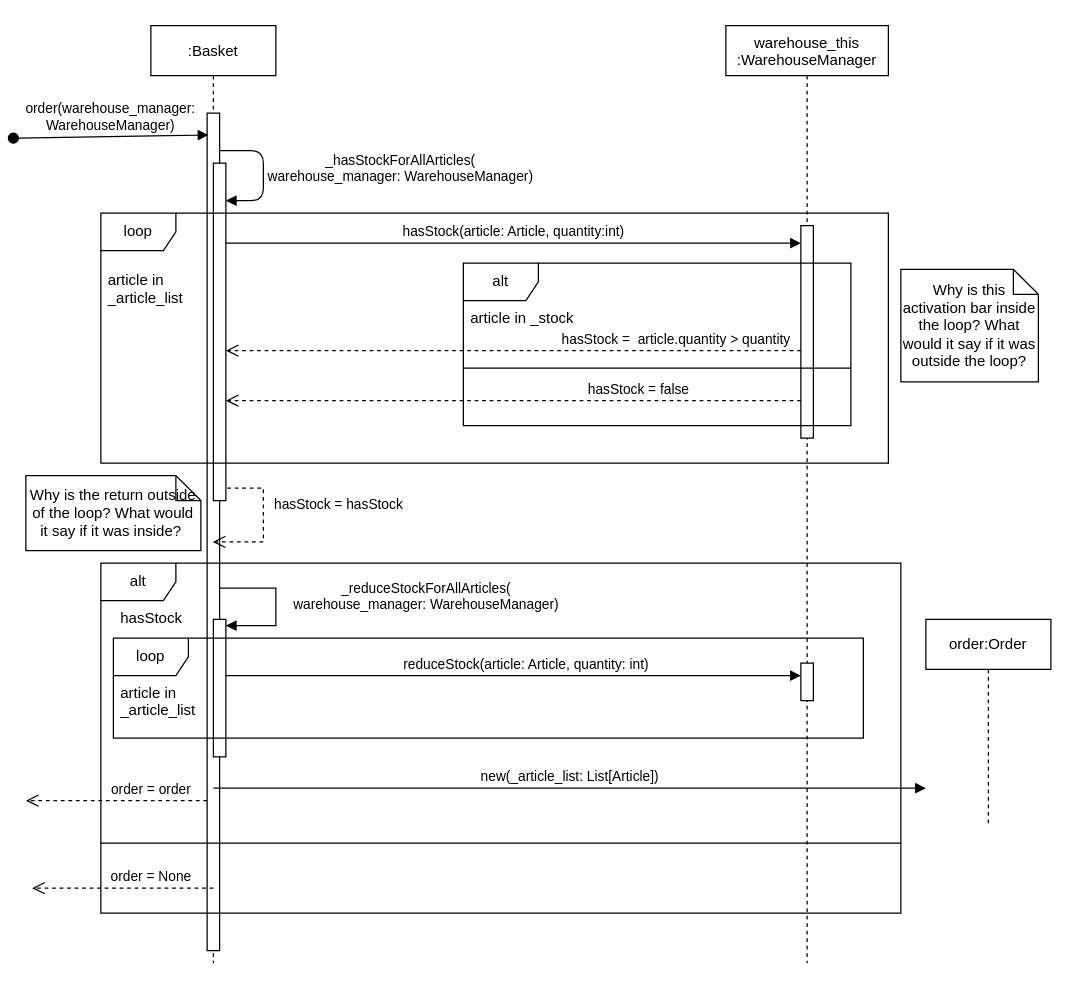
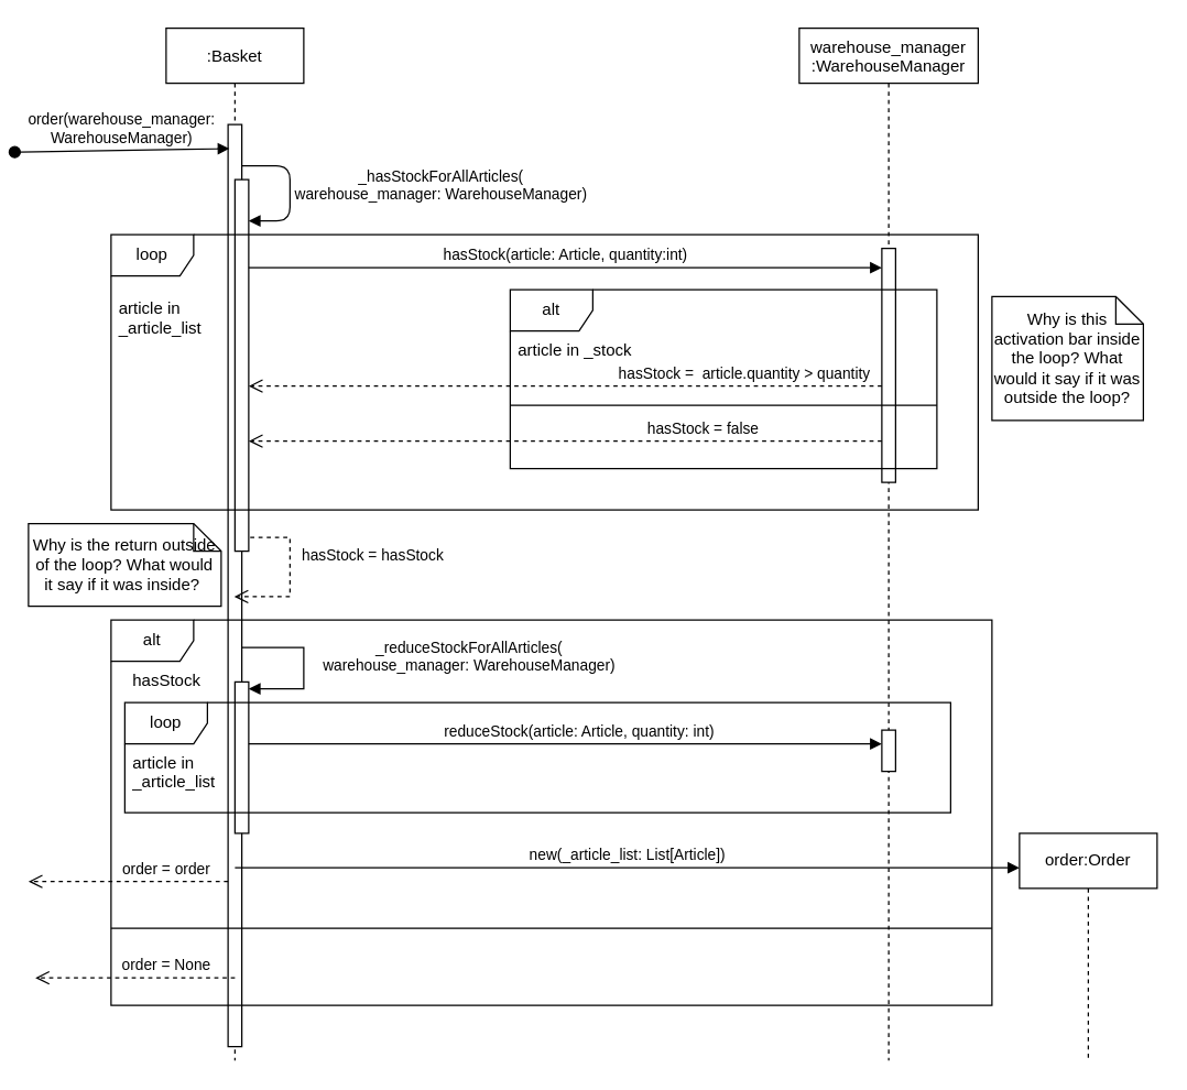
- <mxCell id="10" value="warehouse_this&#10;:WarehouseManager" style="shape=umlLifeline;perimeter=lifelinePerimeter;container=1;collapsible=0;recursiveResize=0;rounded=0;shadow=0;strokeWidth=1;" parent="1" vertex="1"><mxGeometry x="580" y="20" width="130" height="750" as="geometry" /></mxCell>
+ <mxCell id="10" value="warehouse_manager&#10;:WarehouseManager" style="shape=umlLifeline;perimeter=lifelinePerimeter;container=1;collapsible=0;recursiveResize=0;rounded=0;shadow=0;strokeWidth=1;" parent="1" vertex="1"><mxGeometry x="580" y="20" width="130" height="750" as="geometry" /></mxCell>
- <mxCell id="26" value="order:Order" style="shape=umlLifeline;perimeter=lifelinePerimeter;whiteSpace=wrap;html=1;container=1;collapsible=0;recursiveResize=0;outlineConnect=0;" vertex="1" parent="1"><mxGeometry x="740" y="495" width="100" height="165" as="geometry" /></mxCell>
+ <mxCell id="26" value="order:Order" style="shape=umlLifeline;perimeter=lifelinePerimeter;whiteSpace=wrap;html=1;container=1;collapsible=0;recursiveResize=0;outlineConnect=0;" vertex="1" parent="1"><mxGeometry x="740" y="605" width="100" height="165" as="geometry" /></mxCell>
